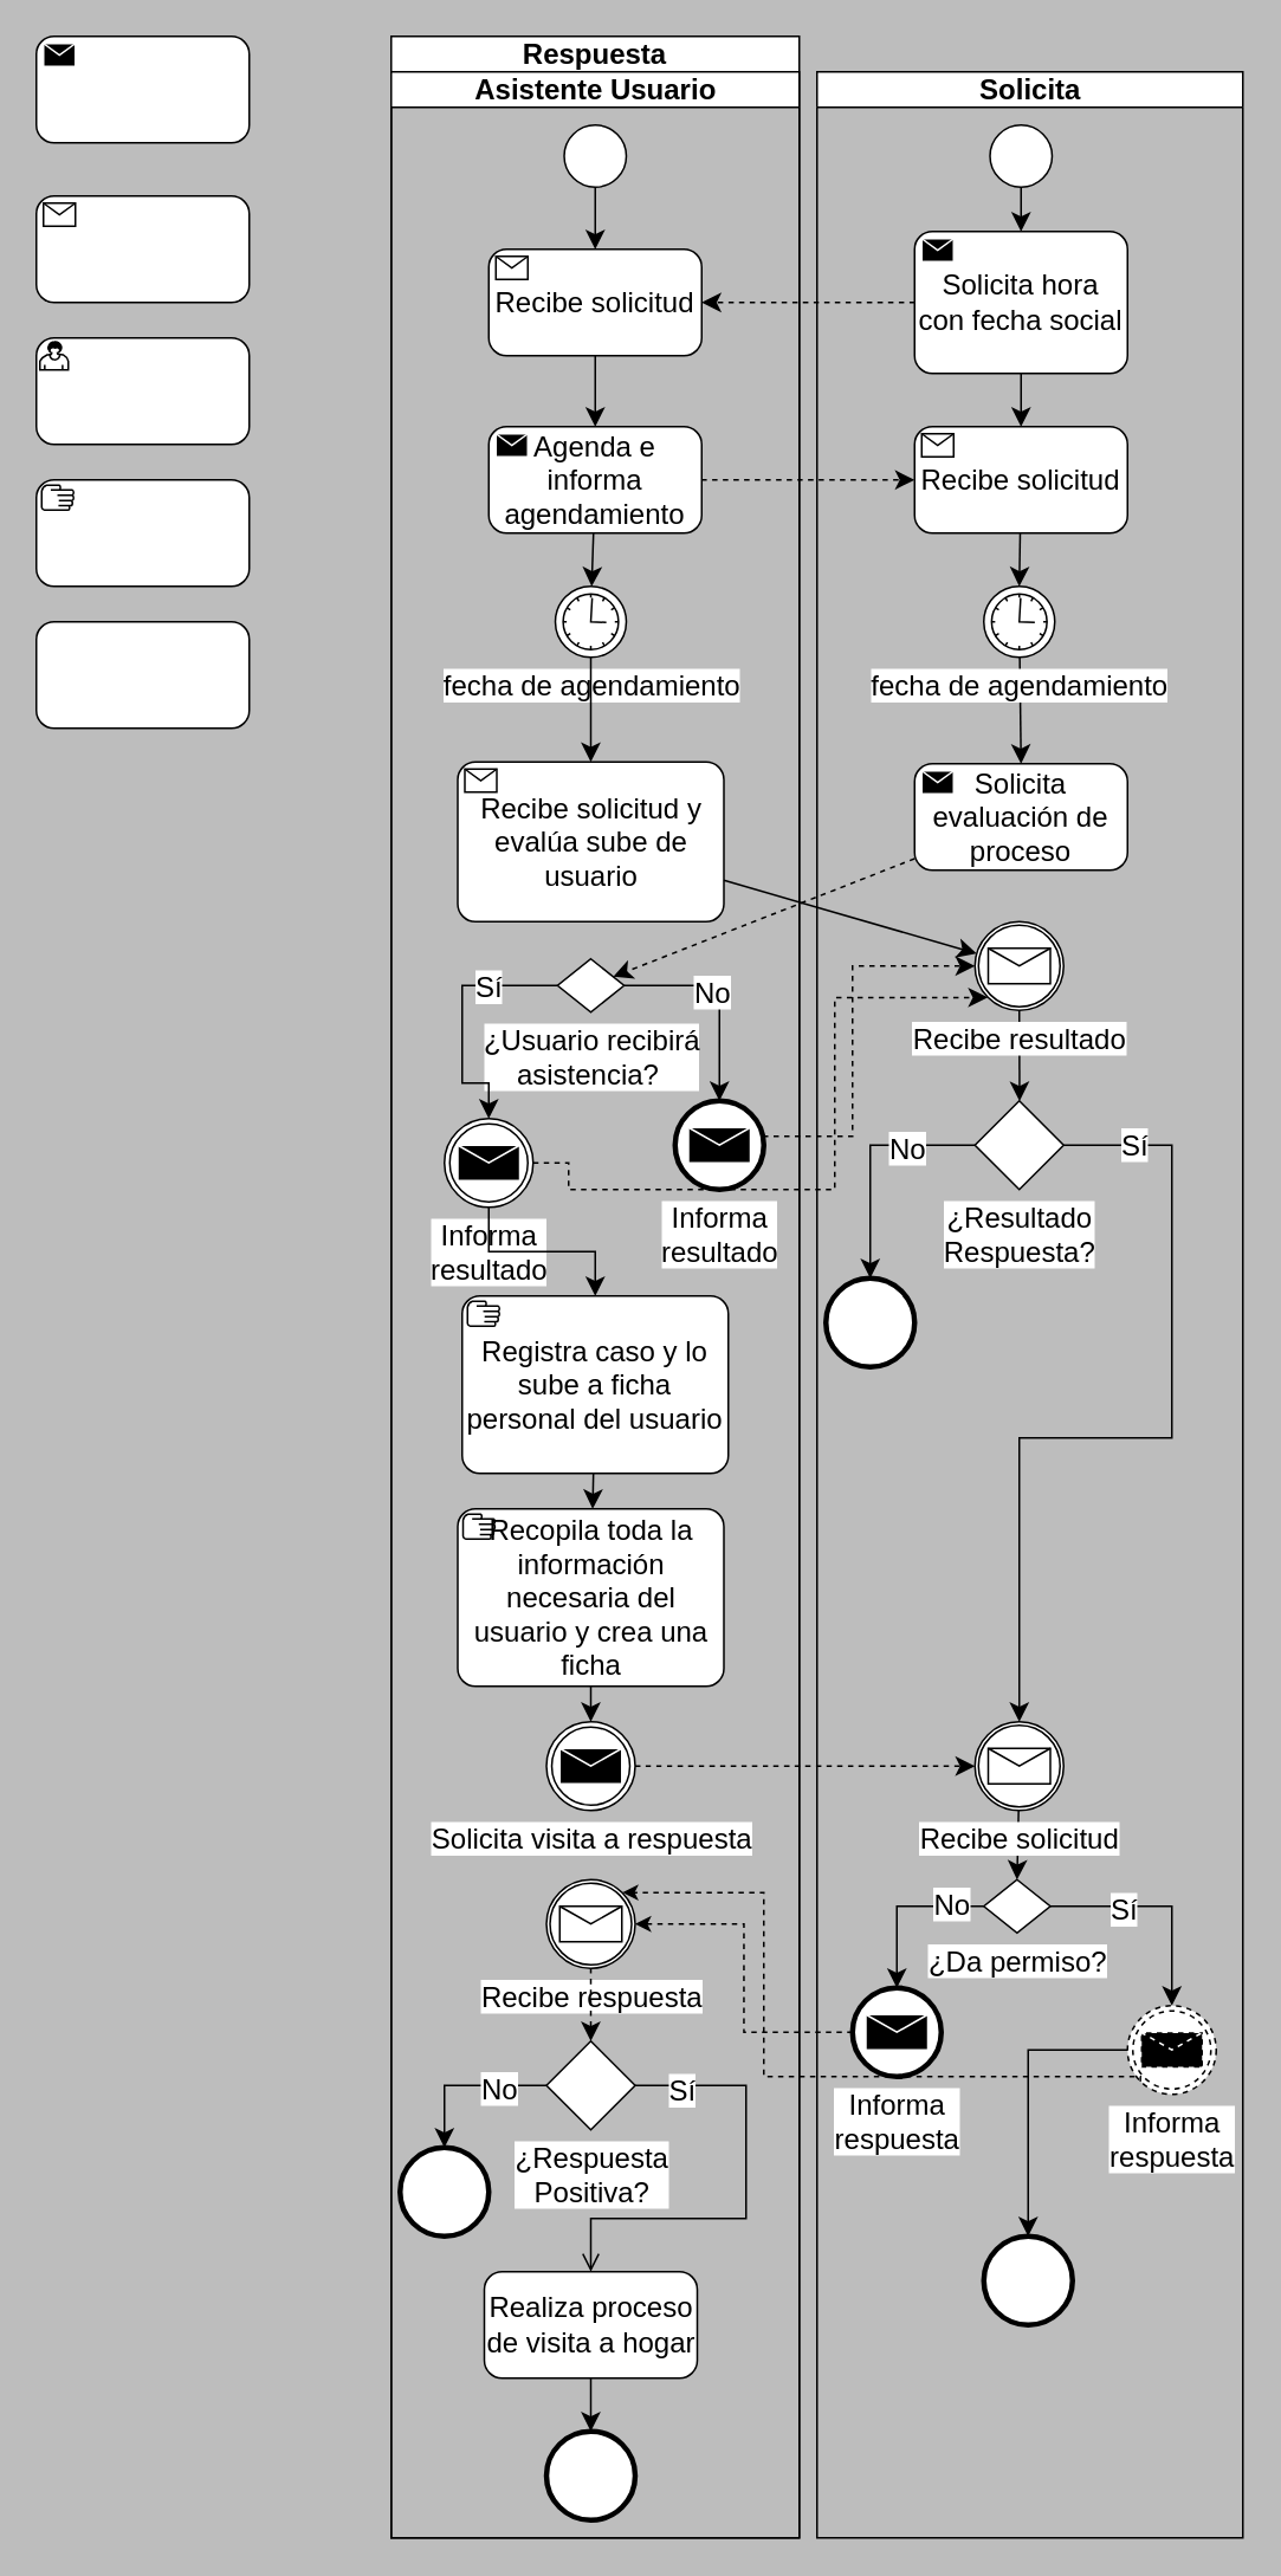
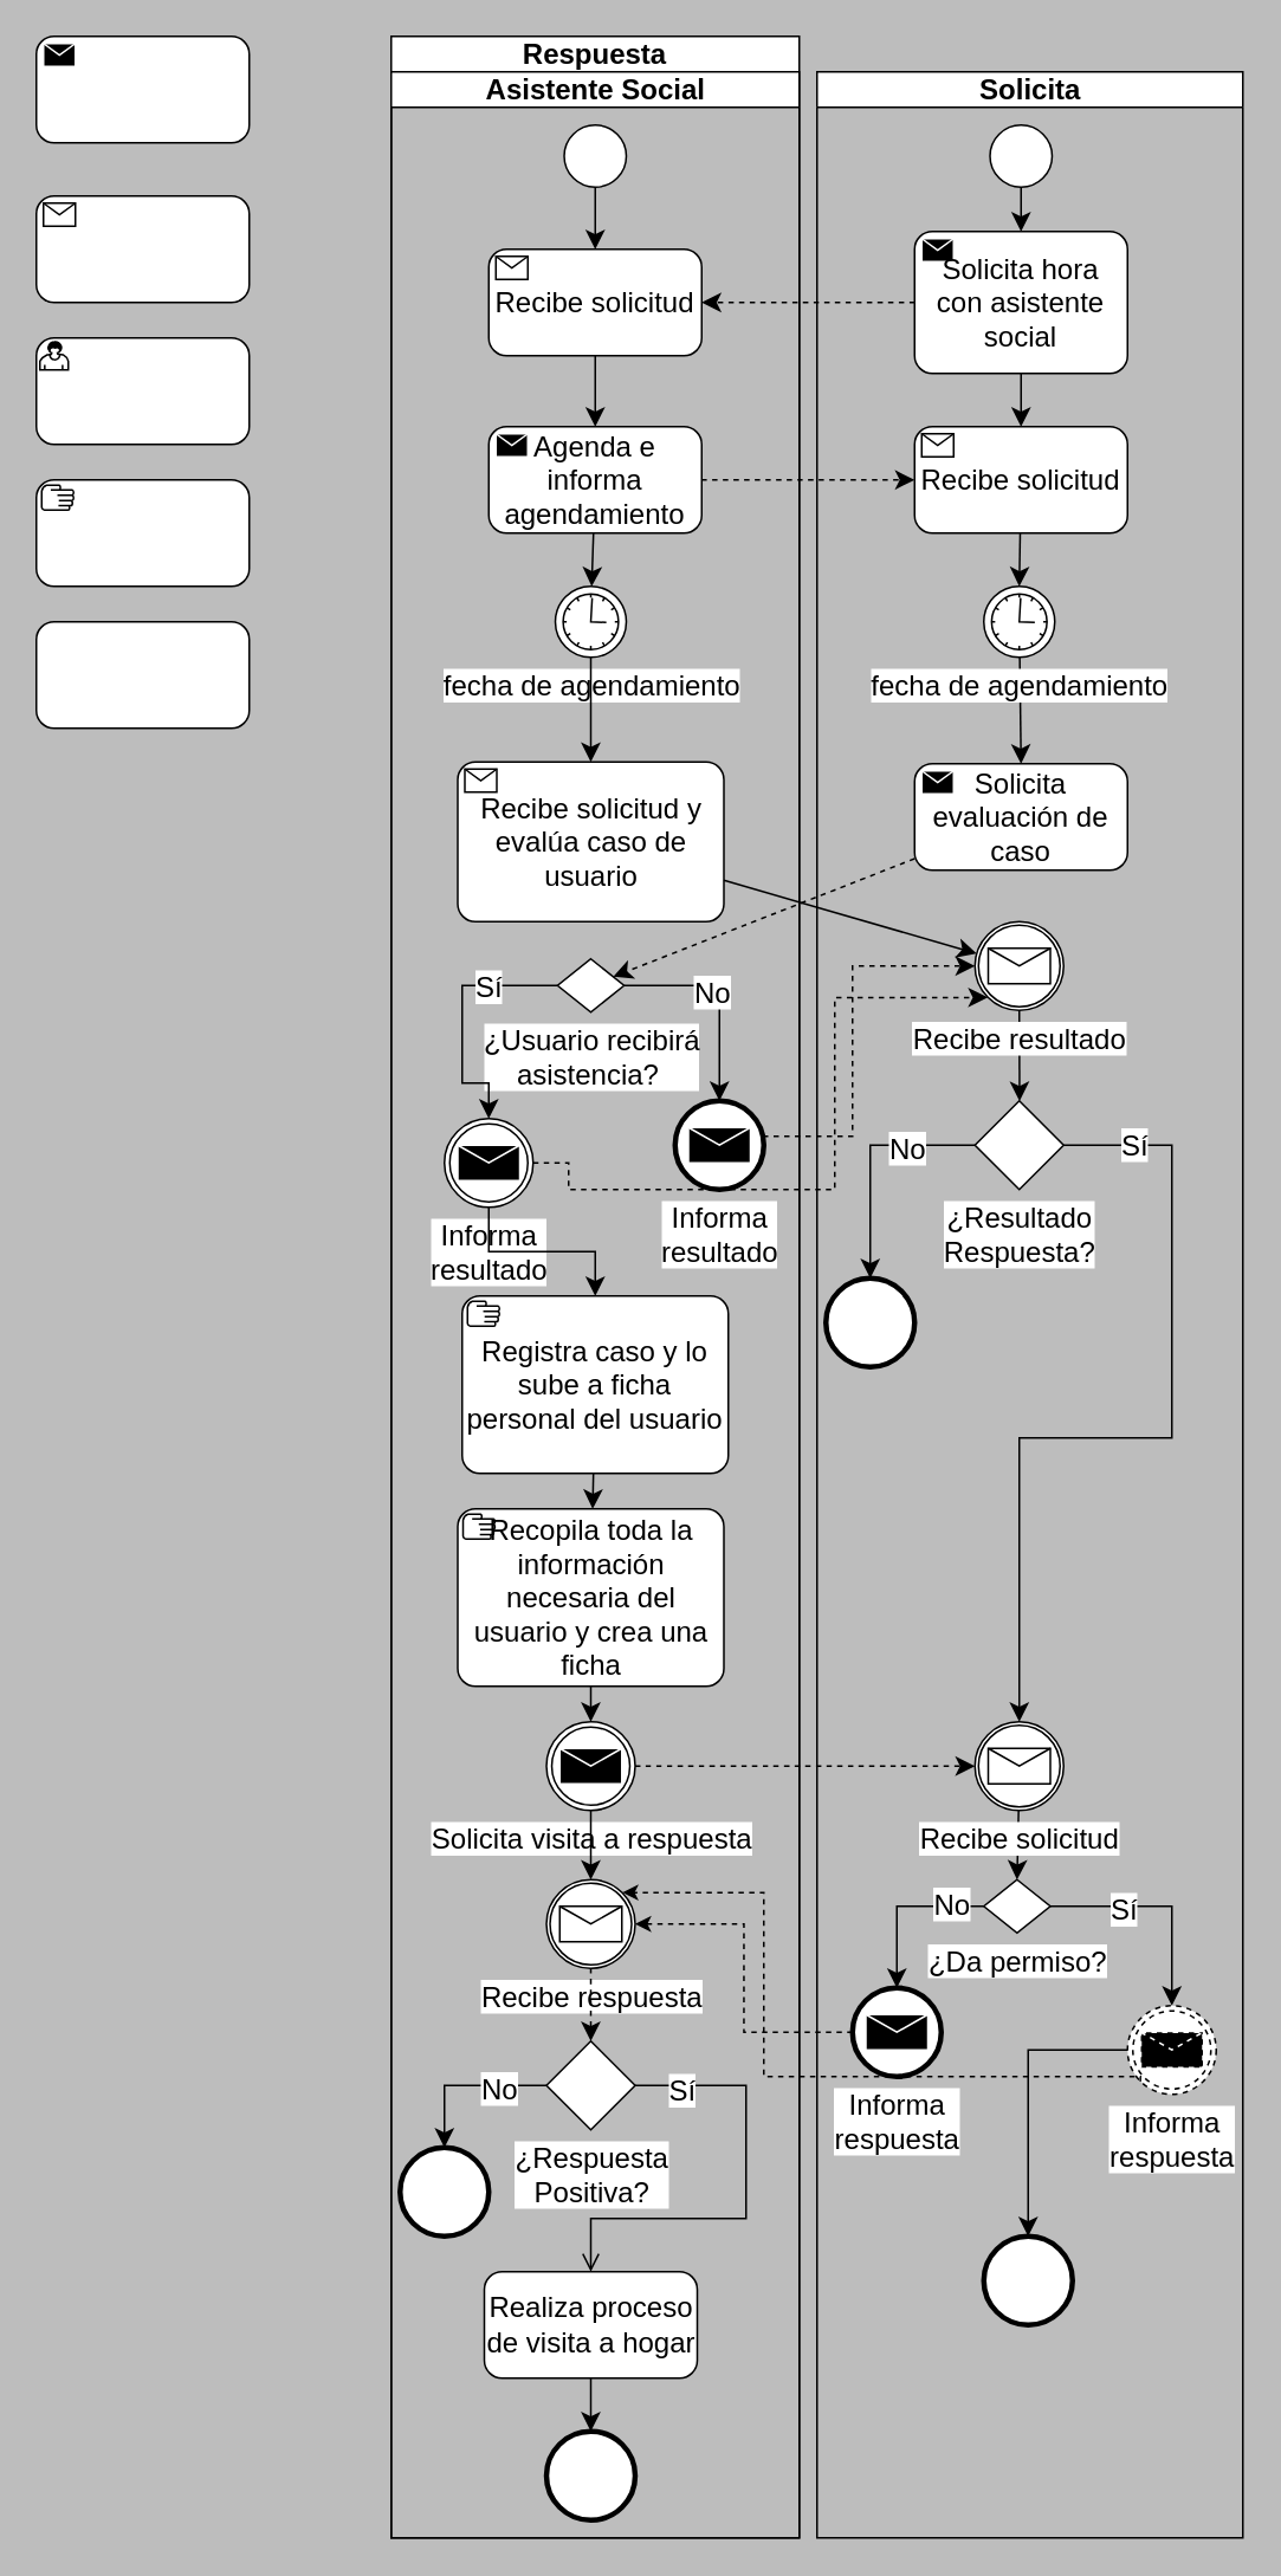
- <mxCell id="3" value="Asistente Usuario" style="swimlane;html=1;startSize=20;fontSize=16;" parent="2" vertex="1"><mxGeometry y="20" width="230" height="1390" as="geometry"><mxRectangle y="20" width="40" height="690" as="alternateBounds" /></mxGeometry></mxCell>
+ <mxCell id="3" value="Asistente Social" style="swimlane;html=1;startSize=20;fontSize=16;" parent="2" vertex="1"><mxGeometry y="20" width="230" height="1390" as="geometry"><mxRectangle y="20" width="40" height="690" as="alternateBounds" /></mxGeometry></mxCell>
- <mxCell id="48" value="Solicita hora con fecha social" style="points=[[0.25,0,0],[0.5,0,0],[0.75,0,0],[1,0.25,0],[1,0.5,0],[1,0.75,0],[0.75,1,0],[0.5,1,0],[0.25,1,0],[0,0.75,0],[0,0.5,0],[0,0.25,0]];shape=mxgraph.bpmn.task;whiteSpace=wrap;rectStyle=rounded;size=10;html=1;container=1;expand=0;collapsible=0;taskMarker=send;fontSize=16;" parent="45" vertex="1"><mxGeometry x="55" y="90" width="120" height="80" as="geometry" /></mxCell>
+ <mxCell id="48" value="Solicita hora con asistente social" style="points=[[0.25,0,0],[0.5,0,0],[0.75,0,0],[1,0.25,0],[1,0.5,0],[1,0.75,0],[0.75,1,0],[0.5,1,0],[0.25,1,0],[0,0.75,0],[0,0.5,0],[0,0.25,0]];shape=mxgraph.bpmn.task;whiteSpace=wrap;rectStyle=rounded;size=10;html=1;container=1;expand=0;collapsible=0;taskMarker=send;fontSize=16;" parent="45" vertex="1"><mxGeometry x="55" y="90" width="120" height="80" as="geometry" /></mxCell>
- <mxCell id="54" value="Solicita evaluación de proceso" style="points=[[0.25,0,0],[0.5,0,0],[0.75,0,0],[1,0.25,0],[1,0.5,0],[1,0.75,0],[0.75,1,0],[0.5,1,0],[0.25,1,0],[0,0.75,0],[0,0.5,0],[0,0.25,0]];shape=mxgraph.bpmn.task;whiteSpace=wrap;rectStyle=rounded;size=10;html=1;container=1;expand=0;collapsible=0;taskMarker=send;fontSize=16;direction=east;" parent="45" vertex="1"><mxGeometry x="55" y="390" width="120" height="60" as="geometry" /></mxCell>
+ <mxCell id="54" value="Solicita evaluación de caso" style="points=[[0.25,0,0],[0.5,0,0],[0.75,0,0],[1,0.25,0],[1,0.5,0],[1,0.75,0],[0.75,1,0],[0.5,1,0],[0.25,1,0],[0,0.75,0],[0,0.5,0],[0,0.25,0]];shape=mxgraph.bpmn.task;whiteSpace=wrap;rectStyle=rounded;size=10;html=1;container=1;expand=0;collapsible=0;taskMarker=send;fontSize=16;direction=east;" parent="45" vertex="1"><mxGeometry x="55" y="390" width="120" height="60" as="geometry" /></mxCell>
- <mxCell id="11" value="Recibe solicitud y evalúa sube de usuario" style="points=[[0.25,0,0],[0.5,0,0],[0.75,0,0],[1,0.25,0],[1,0.5,0],[1,0.75,0],[0.75,1,0],[0.5,1,0],[0.25,1,0],[0,0.75,0],[0,0.5,0],[0,0.25,0]];shape=mxgraph.bpmn.task;whiteSpace=wrap;rectStyle=rounded;size=10;html=1;container=1;expand=0;collapsible=0;taskMarker=receive;fontSize=16;" parent="3" vertex="1"><mxGeometry x="37.5" y="389" width="150" height="90" as="geometry" /></mxCell>
+ <mxCell id="11" value="Recibe solicitud y evalúa caso de usuario" style="points=[[0.25,0,0],[0.5,0,0],[0.75,0,0],[1,0.25,0],[1,0.5,0],[1,0.75,0],[0.75,1,0],[0.5,1,0],[0.25,1,0],[0,0.75,0],[0,0.5,0],[0,0.25,0]];shape=mxgraph.bpmn.task;whiteSpace=wrap;rectStyle=rounded;size=10;html=1;container=1;expand=0;collapsible=0;taskMarker=receive;fontSize=16;" parent="3" vertex="1"><mxGeometry x="37.5" y="389" width="150" height="90" as="geometry" /></mxCell>
+ <mxCell id="28" style="edgeStyle=none;curved=1;rounded=0;orthogonalLoop=1;jettySize=auto;html=1;entryX=0.5;entryY=0;entryDx=0;entryDy=0;entryPerimeter=0;fontSize=12;startSize=8;endSize=8;" parent="3" source="26" target="27" edge="1"><mxGeometry relative="1" as="geometry" /></mxCell>
